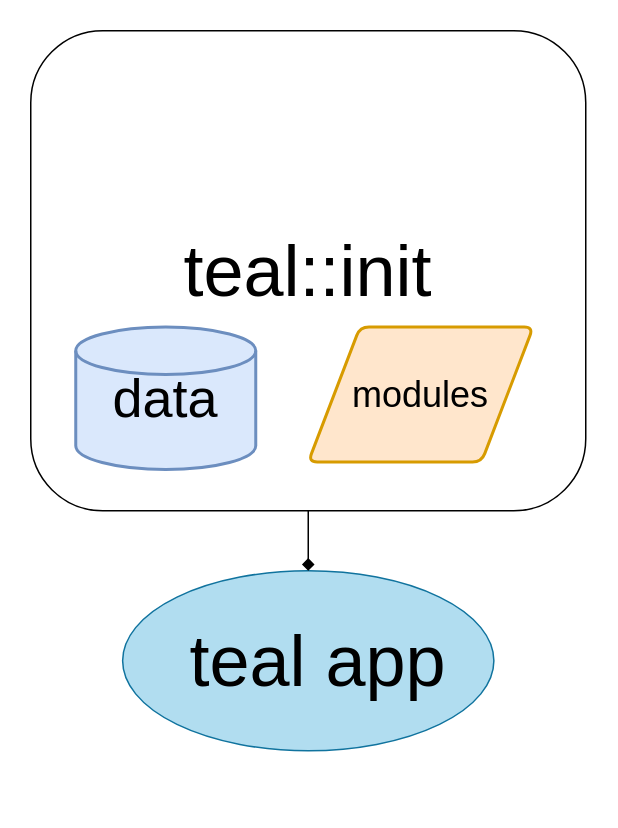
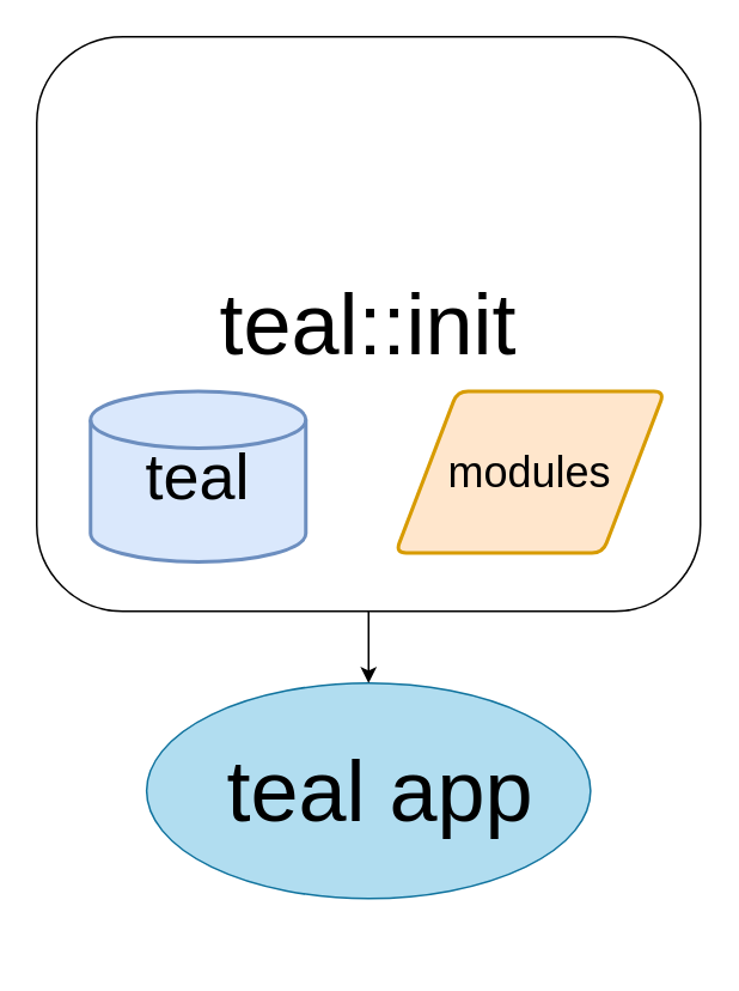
- <mxCell id="5" value="&lt;font style=&quot;font-size: 24px;&quot;&gt;modules&lt;/font&gt;" style="shape=parallelogram;html=1;strokeWidth=2;perimeter=parallelogramPerimeter;whiteSpace=wrap;rounded=1;arcSize=12;size=0.23;fillColor=#ffe6cc;strokeColor=#d79b00;" parent="2" vertex="1"><mxGeometry x="185" y="197.5" width="150" height="90" as="geometry" /></mxCell>
+ <mxCell id="5" value="&lt;font style=&quot;font-size: 24px;&quot;&gt;modules&lt;/font&gt;" style="shape=parallelogram;html=1;strokeWidth=2;perimeter=parallelogramPerimeter;whiteSpace=wrap;rounded=1;arcSize=12;size=0.23;fillColor=#ffe6cc;strokeColor=#d79b00;" parent="2" vertex="1"><mxGeometry x="200" y="197.5" width="150" height="90" as="geometry" /></mxCell>
- <mxCell id="4" value="&lt;font style=&quot;font-size: 36px;&quot;&gt;data&lt;/font&gt;" style="strokeWidth=2;html=1;shape=mxgraph.flowchart.database;whiteSpace=wrap;fillColor=#dae8fc;strokeColor=#6c8ebf;" parent="2" vertex="1"><mxGeometry x="30" y="197.5" width="120" height="95" as="geometry" /></mxCell>
+ <mxCell id="4" value="&lt;font style=&quot;font-size: 36px;&quot;&gt;teal&lt;/font&gt;" style="strokeWidth=2;html=1;shape=mxgraph.flowchart.database;whiteSpace=wrap;fillColor=#dae8fc;strokeColor=#6c8ebf;" parent="2" vertex="1"><mxGeometry x="30" y="197.5" width="120" height="95" as="geometry" /></mxCell>
- <mxCell id="7" style="edgeStyle=orthogonalEdgeStyle;rounded=0;orthogonalLoop=1;jettySize=auto;html=1;entryX=0.5;entryY=0;entryDx=0;entryDy=0;endArrow=diamond;" parent="2" source="3" target="6" edge="1"><mxGeometry relative="1" as="geometry" /></mxCell>
+ <mxCell id="7" style="edgeStyle=orthogonalEdgeStyle;rounded=0;orthogonalLoop=1;jettySize=auto;html=1;entryX=0.5;entryY=0;entryDx=0;entryDy=0;" parent="2" source="3" target="6" edge="1"><mxGeometry relative="1" as="geometry" /></mxCell>
